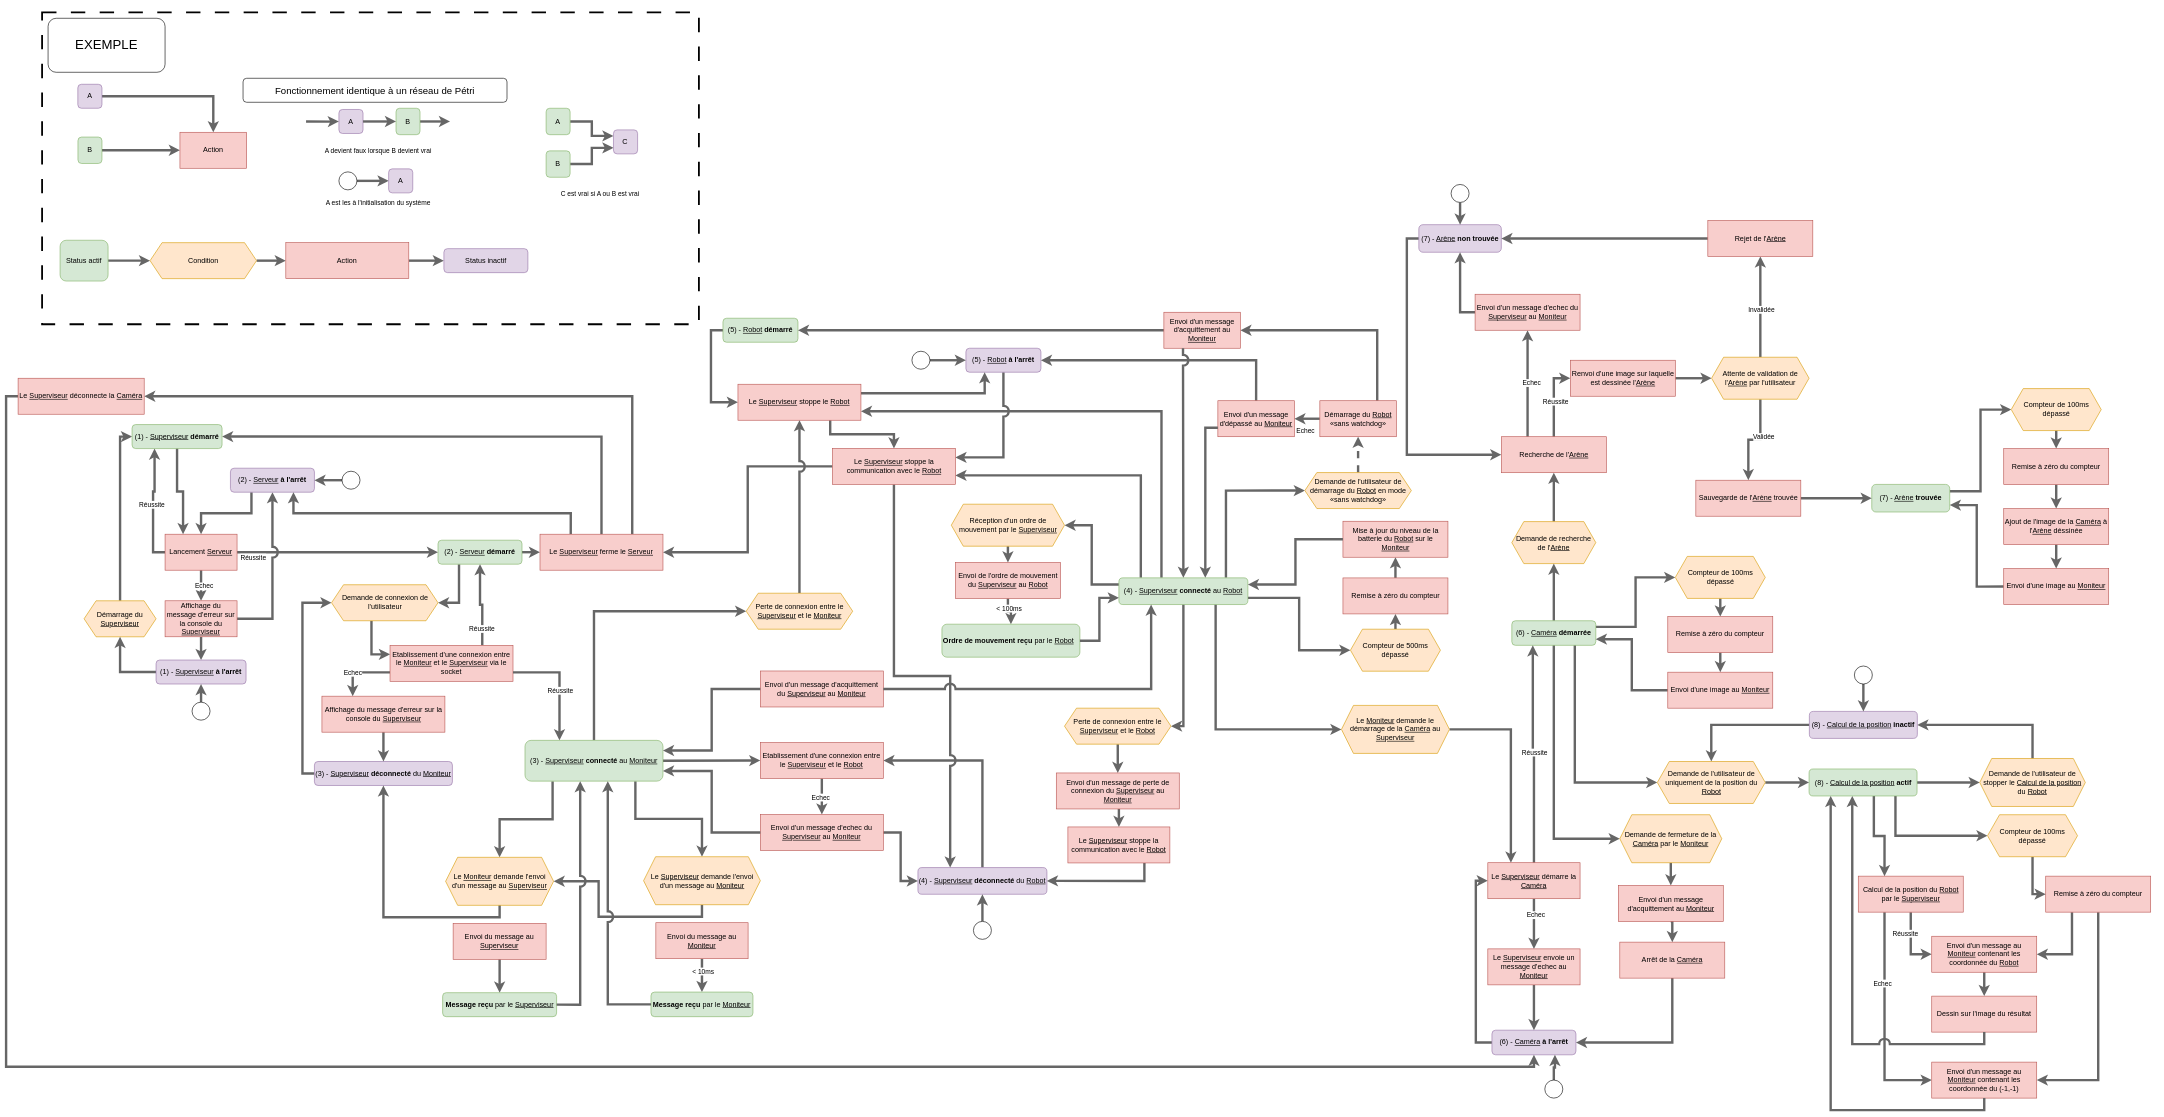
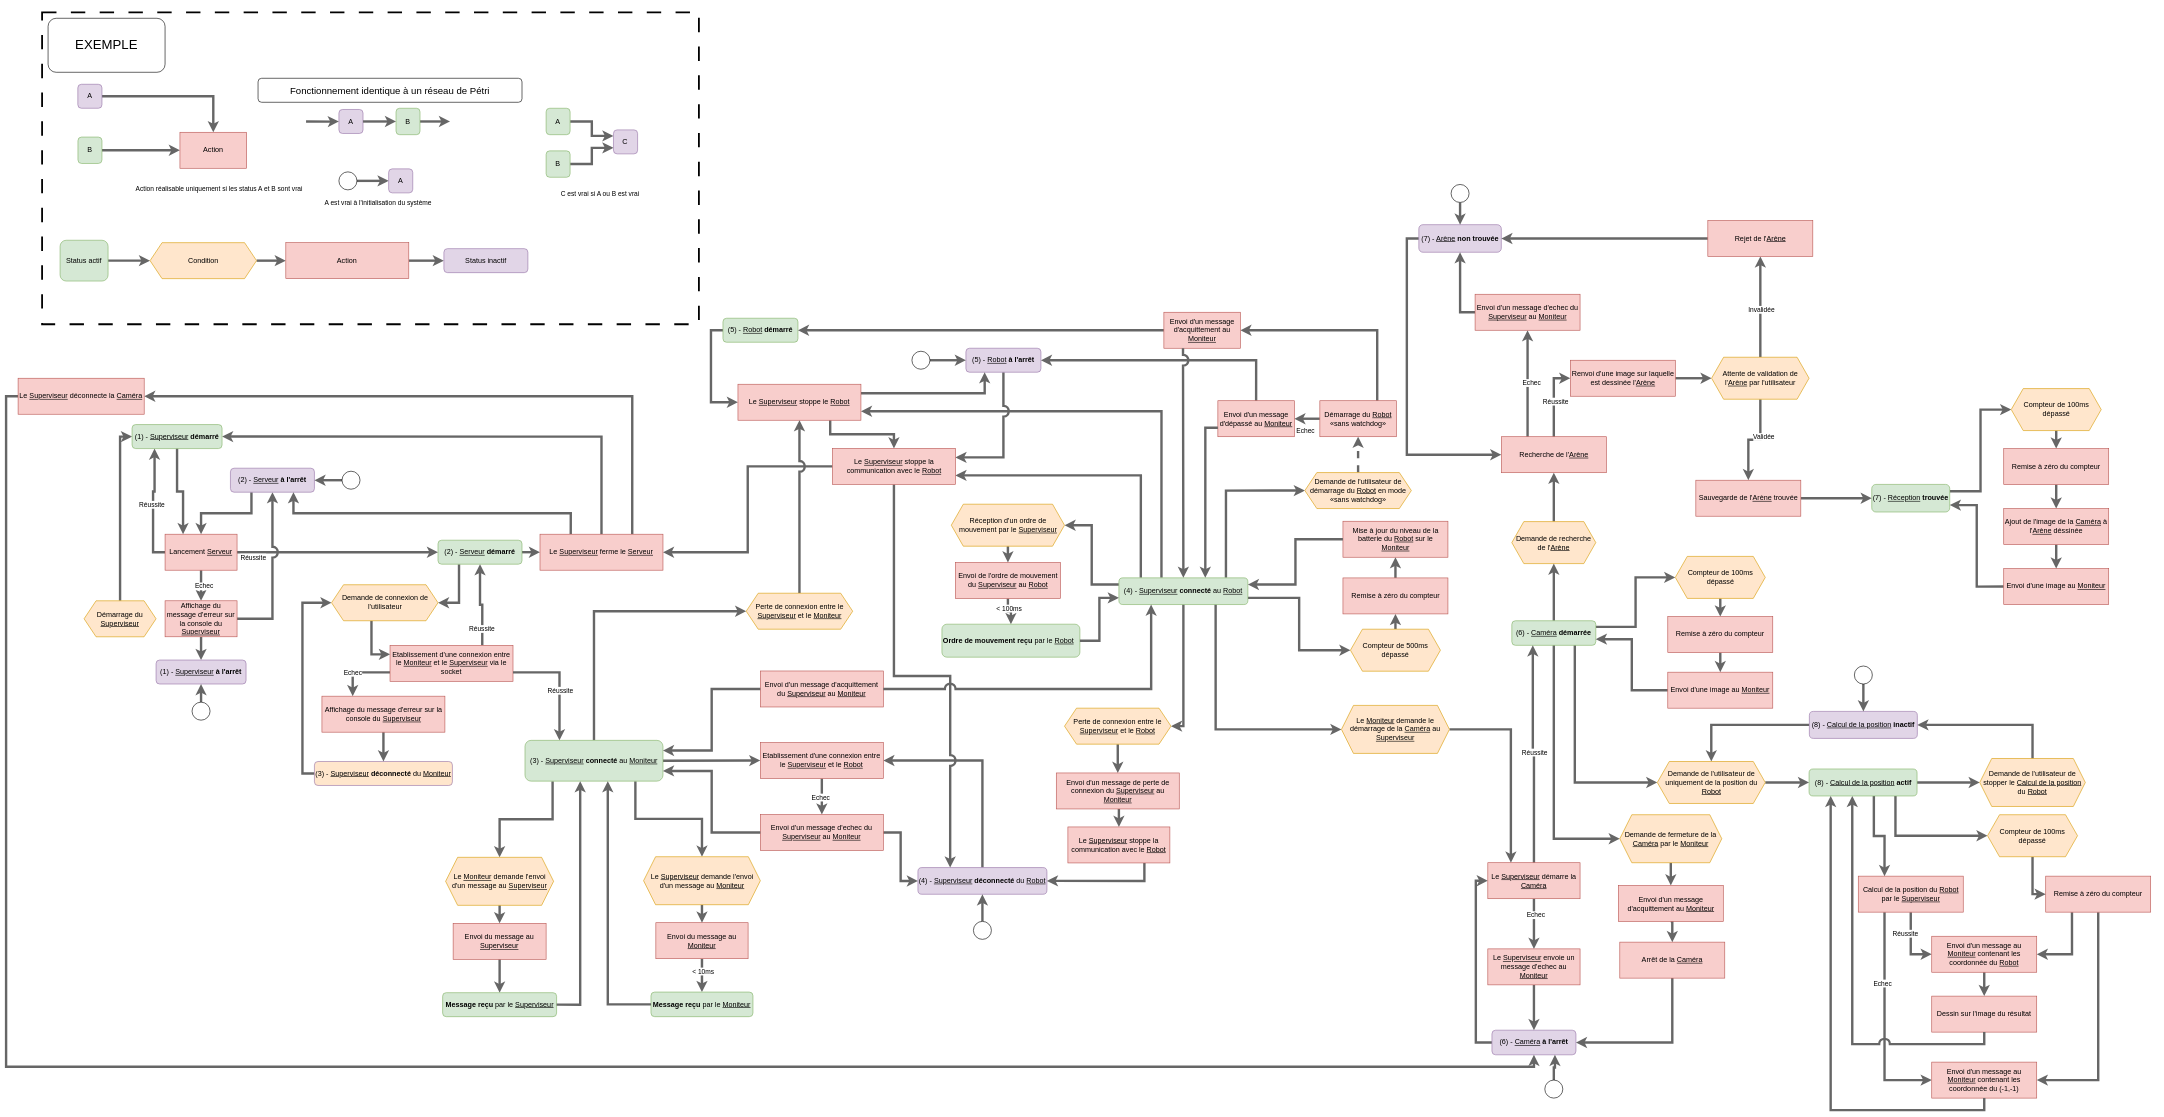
- <mxCell id="230" value="&lt;font style=&quot;font-size: 16px;&quot;&gt;Fonctionnement identique à un réseau de Pétri&lt;/font&gt;" style="rounded=1;whiteSpace=wrap;html=1;fontFamily=Helvetica;fontSize=11;fontColor=default;labelBackgroundColor=default;" vertex="1" parent="1"><mxGeometry x="395" y="130" width="440" height="40" as="geometry" /></mxCell>
+ <mxCell id="230" value="&lt;font style=&quot;font-size: 16px;&quot;&gt;Fonctionnement identique à un réseau de Pétri&lt;/font&gt;" style="rounded=1;whiteSpace=wrap;html=1;fontFamily=Helvetica;fontSize=11;fontColor=default;labelBackgroundColor=default;" vertex="1" parent="1"><mxGeometry x="420" y="130" width="440" height="40" as="geometry" /></mxCell>
- <mxCell id="227" value="A devient faux lorsque B devient vrai" style="text;html=1;align=center;verticalAlign=middle;resizable=0;points=[];autosize=1;strokeColor=none;fillColor=none;fontFamily=Helvetica;fontSize=11;fontColor=default;labelBackgroundColor=default;" vertex="1" parent="1"><mxGeometry x="520" y="236" width="200" height="30" as="geometry" /></mxCell>
+ <mxCell id="222" value="Action réalisable uniquement si les status A et B sont vrai" style="text;html=1;align=center;verticalAlign=middle;resizable=0;points=[];autosize=1;strokeColor=none;fillColor=none;fontFamily=Helvetica;fontSize=11;fontColor=default;labelBackgroundColor=default;" vertex="1" parent="1"><mxGeometry x="204.8" y="300" width="300" height="30" as="geometry" /></mxCell>
- <mxCell id="236" value="A est les à l'initialisation du système" style="text;html=1;align=center;verticalAlign=middle;resizable=0;points=[];autosize=1;strokeColor=none;fillColor=none;fontFamily=Helvetica;fontSize=11;fontColor=default;labelBackgroundColor=default;" vertex="1" parent="1"><mxGeometry x="520" y="323" width="200" height="30" as="geometry" /></mxCell>
+ <mxCell id="236" value="A est vrai à l'initialisation du système" style="text;html=1;align=center;verticalAlign=middle;resizable=0;points=[];autosize=1;strokeColor=none;fillColor=none;fontFamily=Helvetica;fontSize=11;fontColor=default;labelBackgroundColor=default;" vertex="1" parent="1"><mxGeometry x="520" y="323" width="200" height="30" as="geometry" /></mxCell>
- <mxCell id="31" value="&lt;div&gt;&lt;span style=&quot;background-color: transparent; color: light-dark(rgb(0, 0, 0), rgb(255, 255, 255));&quot;&gt;(7) - &lt;u&gt;Arène&lt;/u&gt; &lt;b&gt;trouvée&lt;/b&gt;&lt;/span&gt;&lt;/div&gt;" style="rounded=1;whiteSpace=wrap;html=1;align=center;fillColor=#d5e8d4;strokeColor=#82b366;" parent="1" vertex="1"><mxGeometry x="3110" y="807" width="130" height="46" as="geometry" /></mxCell>
+ <mxCell id="31" value="&lt;div&gt;&lt;span style=&quot;background-color: transparent; color: light-dark(rgb(0, 0, 0), rgb(255, 255, 255));&quot;&gt;(7) - &lt;u&gt;Réception&lt;/u&gt; &lt;b&gt;trouvée&lt;/b&gt;&lt;/span&gt;&lt;/div&gt;" style="rounded=1;whiteSpace=wrap;html=1;align=center;fillColor=#d5e8d4;strokeColor=#82b366;" parent="1" vertex="1"><mxGeometry x="3110" y="807" width="130" height="46" as="geometry" /></mxCell>
- <mxCell id="51" style="rounded=0;orthogonalLoop=1;jettySize=auto;html=1;exitX=0;exitY=0.5;exitDx=0;exitDy=0;entryX=0.5;entryY=1;entryDx=0;entryDy=0;edgeStyle=orthogonalEdgeStyle;elbow=vertical;strokeColor=#666666;align=center;verticalAlign=middle;fontFamily=Helvetica;fontSize=11;fontColor=default;labelBackgroundColor=default;jumpStyle=arc;jumpSize=12;endArrow=classic;strokeWidth=4;fillColor=#f5f5f5;" parent="1" source="52" target="43" edge="1"><mxGeometry relative="1" as="geometry" /></mxCell>
- <mxCell id="56" value="&lt;div&gt;(3) - &lt;u&gt;Superviseur&lt;/u&gt; &lt;b&gt;déconnecté&lt;/b&gt; du &lt;u&gt;Moniteur&lt;/u&gt;&lt;/div&gt;" style="rounded=1;whiteSpace=wrap;html=1;align=center;fillColor=#e1d5e7;strokeColor=#9673a6;" parent="1" vertex="1"><mxGeometry x="514" y="1268.87" width="230" height="40" as="geometry" /></mxCell>
+ <mxCell id="56" value="&lt;div&gt;(3) - &lt;u&gt;Superviseur&lt;/u&gt; &lt;b&gt;déconnecté&lt;/b&gt; du &lt;u&gt;Moniteur&lt;/u&gt;&lt;/div&gt;" style="rounded=1;whiteSpace=wrap;html=1;align=center;fillColor=#ffe6cc;strokeColor=#9673a6;" parent="1" vertex="1"><mxGeometry x="514" y="1268.87" width="230" height="40" as="geometry" /></mxCell>
- <mxCell id="90" style="edgeStyle=orthogonalEdgeStyle;rounded=0;orthogonalLoop=1;jettySize=auto;html=1;exitX=0.5;exitY=1;exitDx=0;exitDy=0;strokeColor=#666666;strokeWidth=4;align=center;verticalAlign=middle;fontFamily=Helvetica;fontSize=11;fontColor=default;labelBackgroundColor=default;elbow=vertical;jumpStyle=arc;jumpSize=12;endArrow=classic;fillColor=#f5f5f5;" parent="1" source="91" target="56" edge="1"><mxGeometry relative="1" as="geometry" /></mxCell>
+ <mxCell id="90" style="edgeStyle=orthogonalEdgeStyle;rounded=0;orthogonalLoop=1;jettySize=auto;html=1;exitX=0.5;exitY=1;exitDx=0;exitDy=0;entryX=0.5;entryY=0;entryDx=0;entryDy=0;strokeColor=#666666;strokeWidth=4;align=center;verticalAlign=middle;fontFamily=Helvetica;fontSize=11;fontColor=default;labelBackgroundColor=default;elbow=vertical;jumpStyle=arc;jumpSize=12;endArrow=classic;fillColor=#f5f5f5;" parent="1" source="91" target="89" edge="1"><mxGeometry relative="1" as="geometry" /></mxCell>
- <mxCell id="92" style="edgeStyle=orthogonalEdgeStyle;rounded=0;orthogonalLoop=1;jettySize=auto;html=1;exitX=0.5;exitY=1;exitDx=0;exitDy=0;strokeColor=#666666;strokeWidth=4;align=center;verticalAlign=middle;fontFamily=Helvetica;fontSize=11;fontColor=default;labelBackgroundColor=default;elbow=vertical;jumpStyle=arc;jumpSize=12;endArrow=classic;fillColor=#f5f5f5;" parent="1" source="93" target="91" edge="1"><mxGeometry relative="1" as="geometry" /></mxCell>
+ <mxCell id="92" style="edgeStyle=orthogonalEdgeStyle;rounded=0;orthogonalLoop=1;jettySize=auto;html=1;exitX=0.5;exitY=1;exitDx=0;exitDy=0;entryX=0.5;entryY=0;entryDx=0;entryDy=0;strokeColor=#666666;strokeWidth=4;align=center;verticalAlign=middle;fontFamily=Helvetica;fontSize=11;fontColor=default;labelBackgroundColor=default;elbow=vertical;jumpStyle=arc;jumpSize=12;endArrow=classic;fillColor=#f5f5f5;" parent="1" source="93" target="87" edge="1"><mxGeometry relative="1" as="geometry" /></mxCell>
